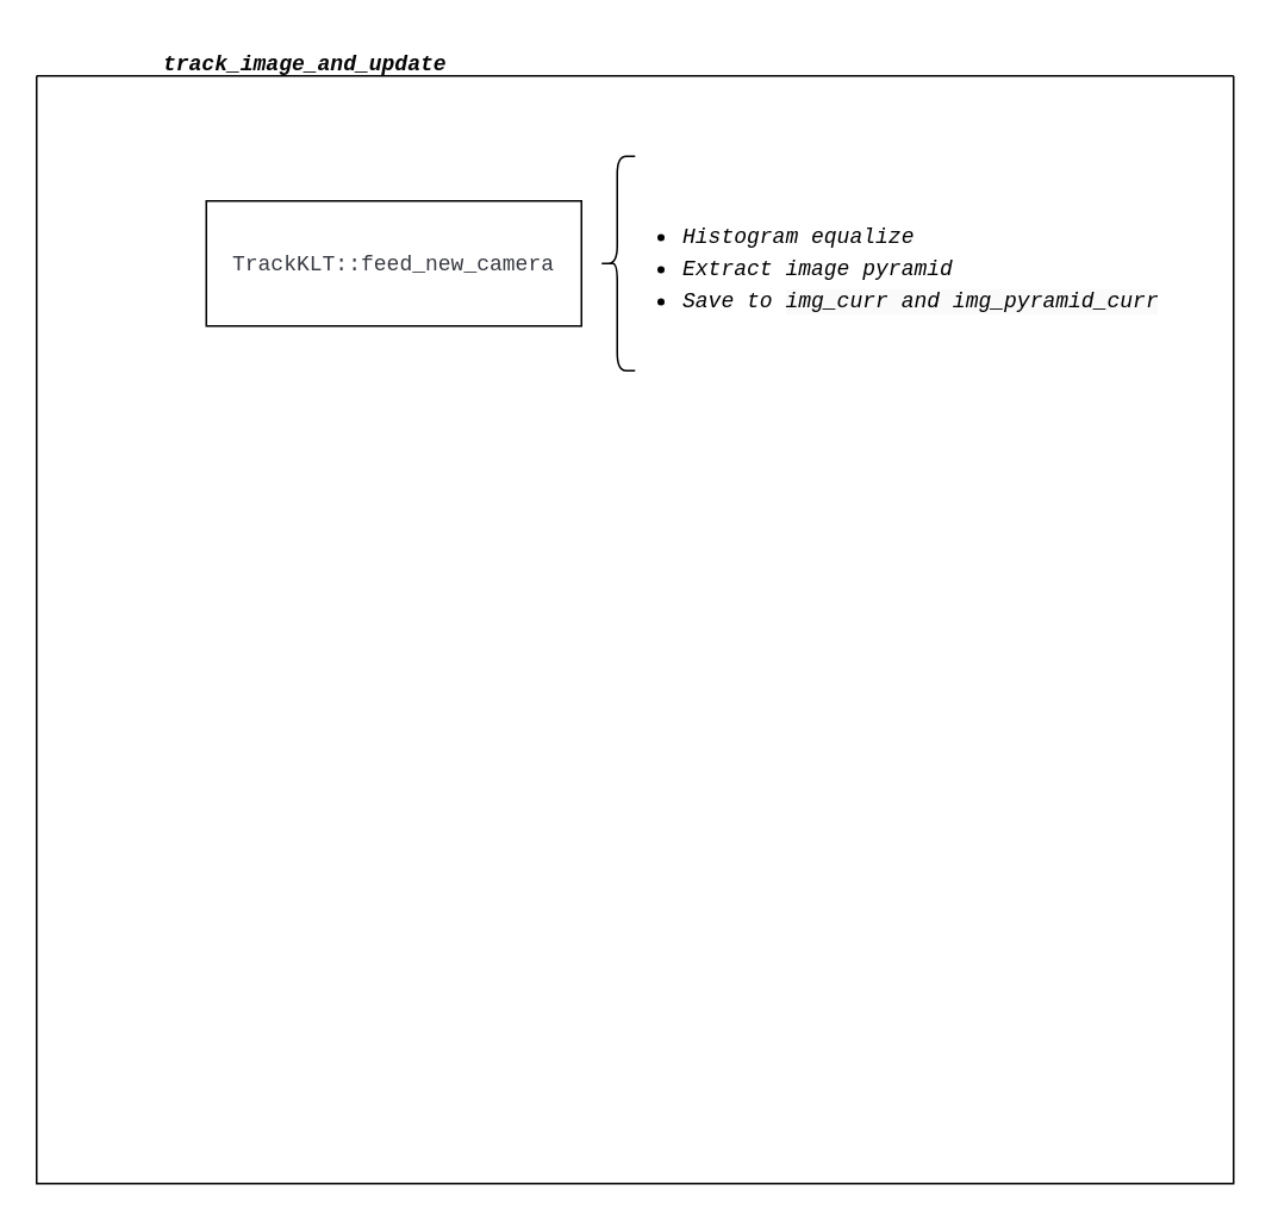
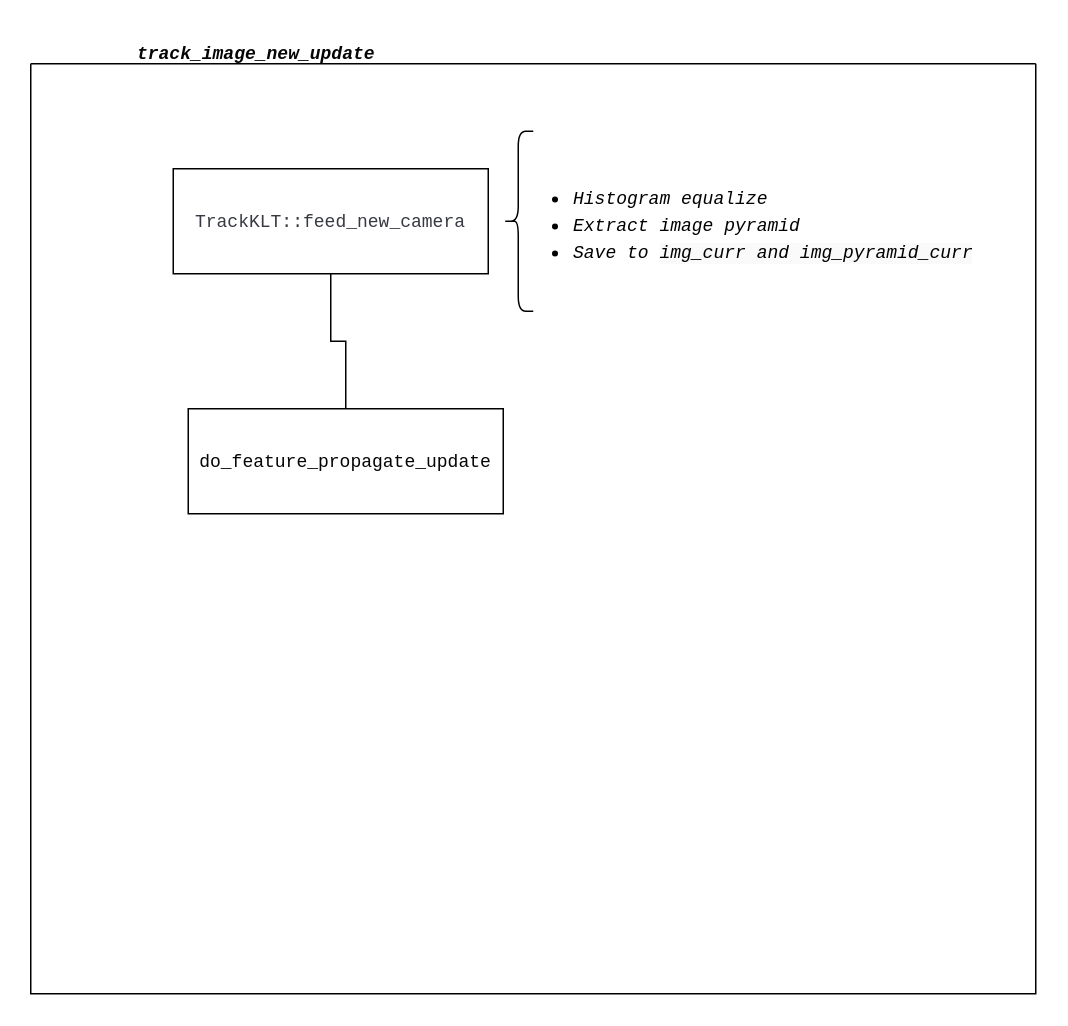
- <mxCell id="8" value="&lt;span style=&quot;color: rgb(5, 5, 5); font-family: Menlo, Monaco, &amp;quot;Courier New&amp;quot;, monospace; white-space-collapse: preserve;&quot;&gt;&lt;b&gt;&lt;i&gt;track_image_and_update&lt;/i&gt;&lt;/b&gt;&lt;/span&gt;" style="text;html=1;align=center;verticalAlign=middle;resizable=0;points=[];autosize=1;strokeColor=none;fillColor=none;" vertex="1" parent="1"><mxGeometry x="80" y="20" width="180" height="30" as="geometry" /></mxCell>
+ <mxCell id="8" value="&lt;span style=&quot;color: rgb(5, 5, 5); font-family: Menlo, Monaco, &amp;quot;Courier New&amp;quot;, monospace; white-space-collapse: preserve;&quot;&gt;&lt;b&gt;&lt;i&gt;track_image_new_update&lt;/i&gt;&lt;/b&gt;&lt;/span&gt;" style="text;html=1;align=center;verticalAlign=middle;resizable=0;points=[];autosize=1;strokeColor=none;fillColor=none;" vertex="1" parent="1"><mxGeometry x="80" y="20" width="180" height="30" as="geometry" /></mxCell>
+ <mxCell id="2" style="edgeStyle=orthogonalEdgeStyle;rounded=0;orthogonalLoop=1;jettySize=auto;html=1;exitX=0.5;exitY=1;exitDx=0;exitDy=0;entryX=0.5;entryY=0;entryDx=0;entryDy=0;endArrow=none;startFill=0;" edge="1" parent="1" source="3" target="7"><mxGeometry relative="1" as="geometry" /></mxCell>
+ <mxCell id="7" value="&lt;div style=&quot;font-family: Menlo, Monaco, &amp;quot;Courier New&amp;quot;, monospace; line-height: 18px; white-space: pre;&quot;&gt;&lt;div style=&quot;line-height: 18px;&quot;&gt;&lt;div style=&quot;line-height: 18px;&quot;&gt;&lt;div style=&quot;line-height: 18px;&quot;&gt;&lt;span&gt;&lt;font style=&quot;color: light-dark(rgb(5, 5, 5), rgb(91, 139, 244));&quot;&gt;do_feature_propagate_update&lt;/font&gt;&lt;/span&gt;&lt;/div&gt;&lt;/div&gt;&lt;/div&gt;&lt;/div&gt;" style="rounded=0;whiteSpace=wrap;html=1;" parent="6" vertex="1"><mxGeometry x="105" y="230" width="210" height="70" as="geometry" /></mxCell>
